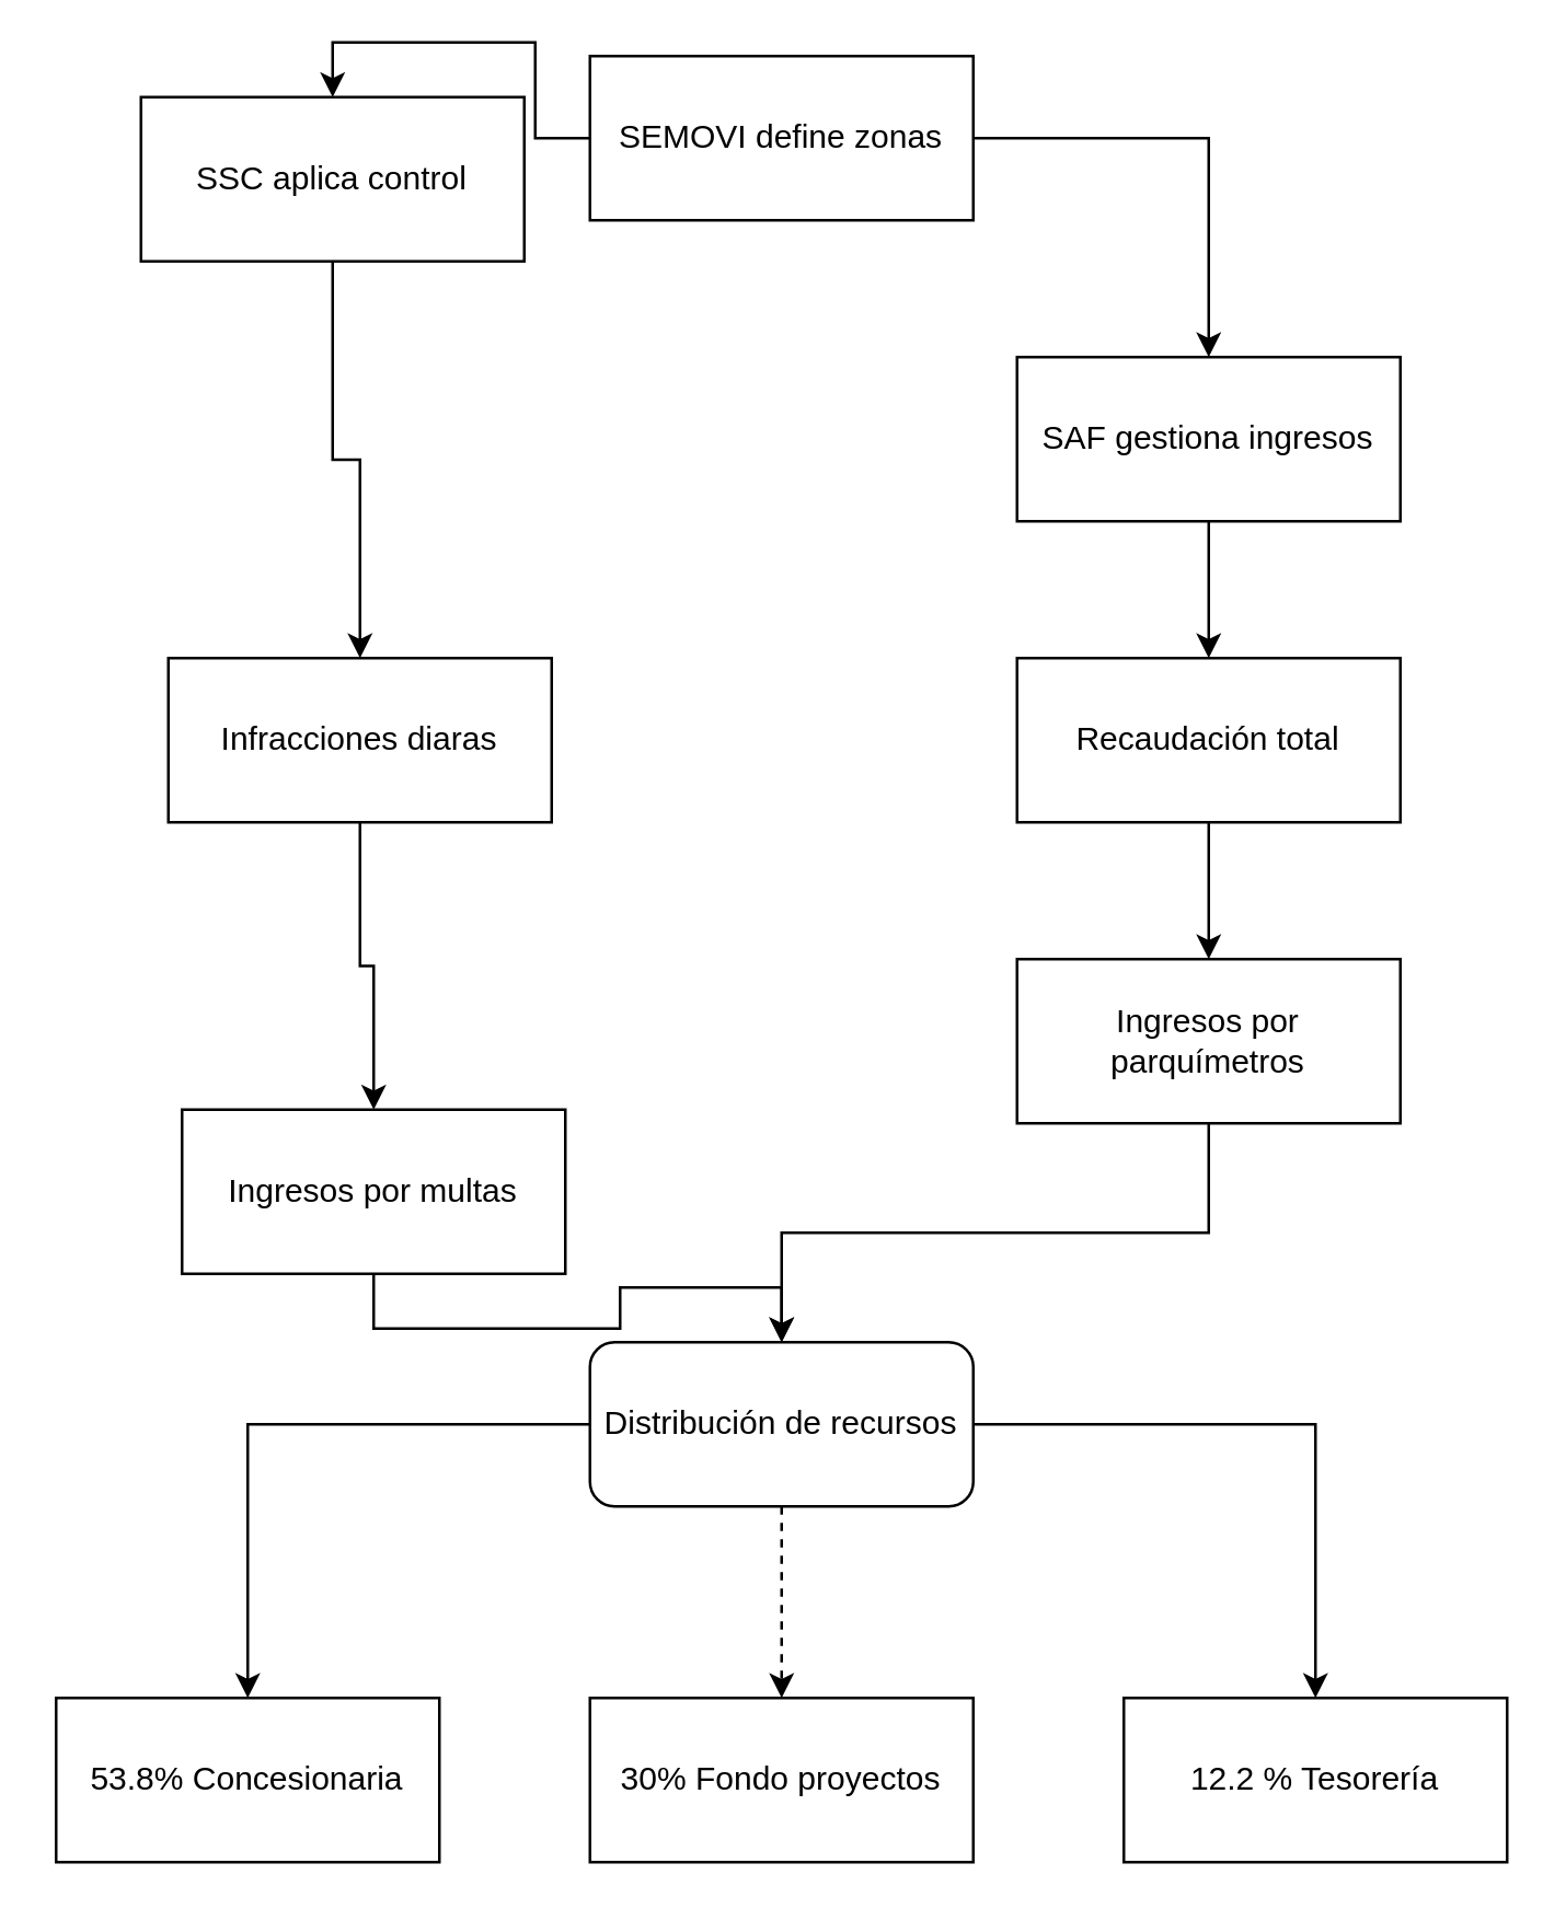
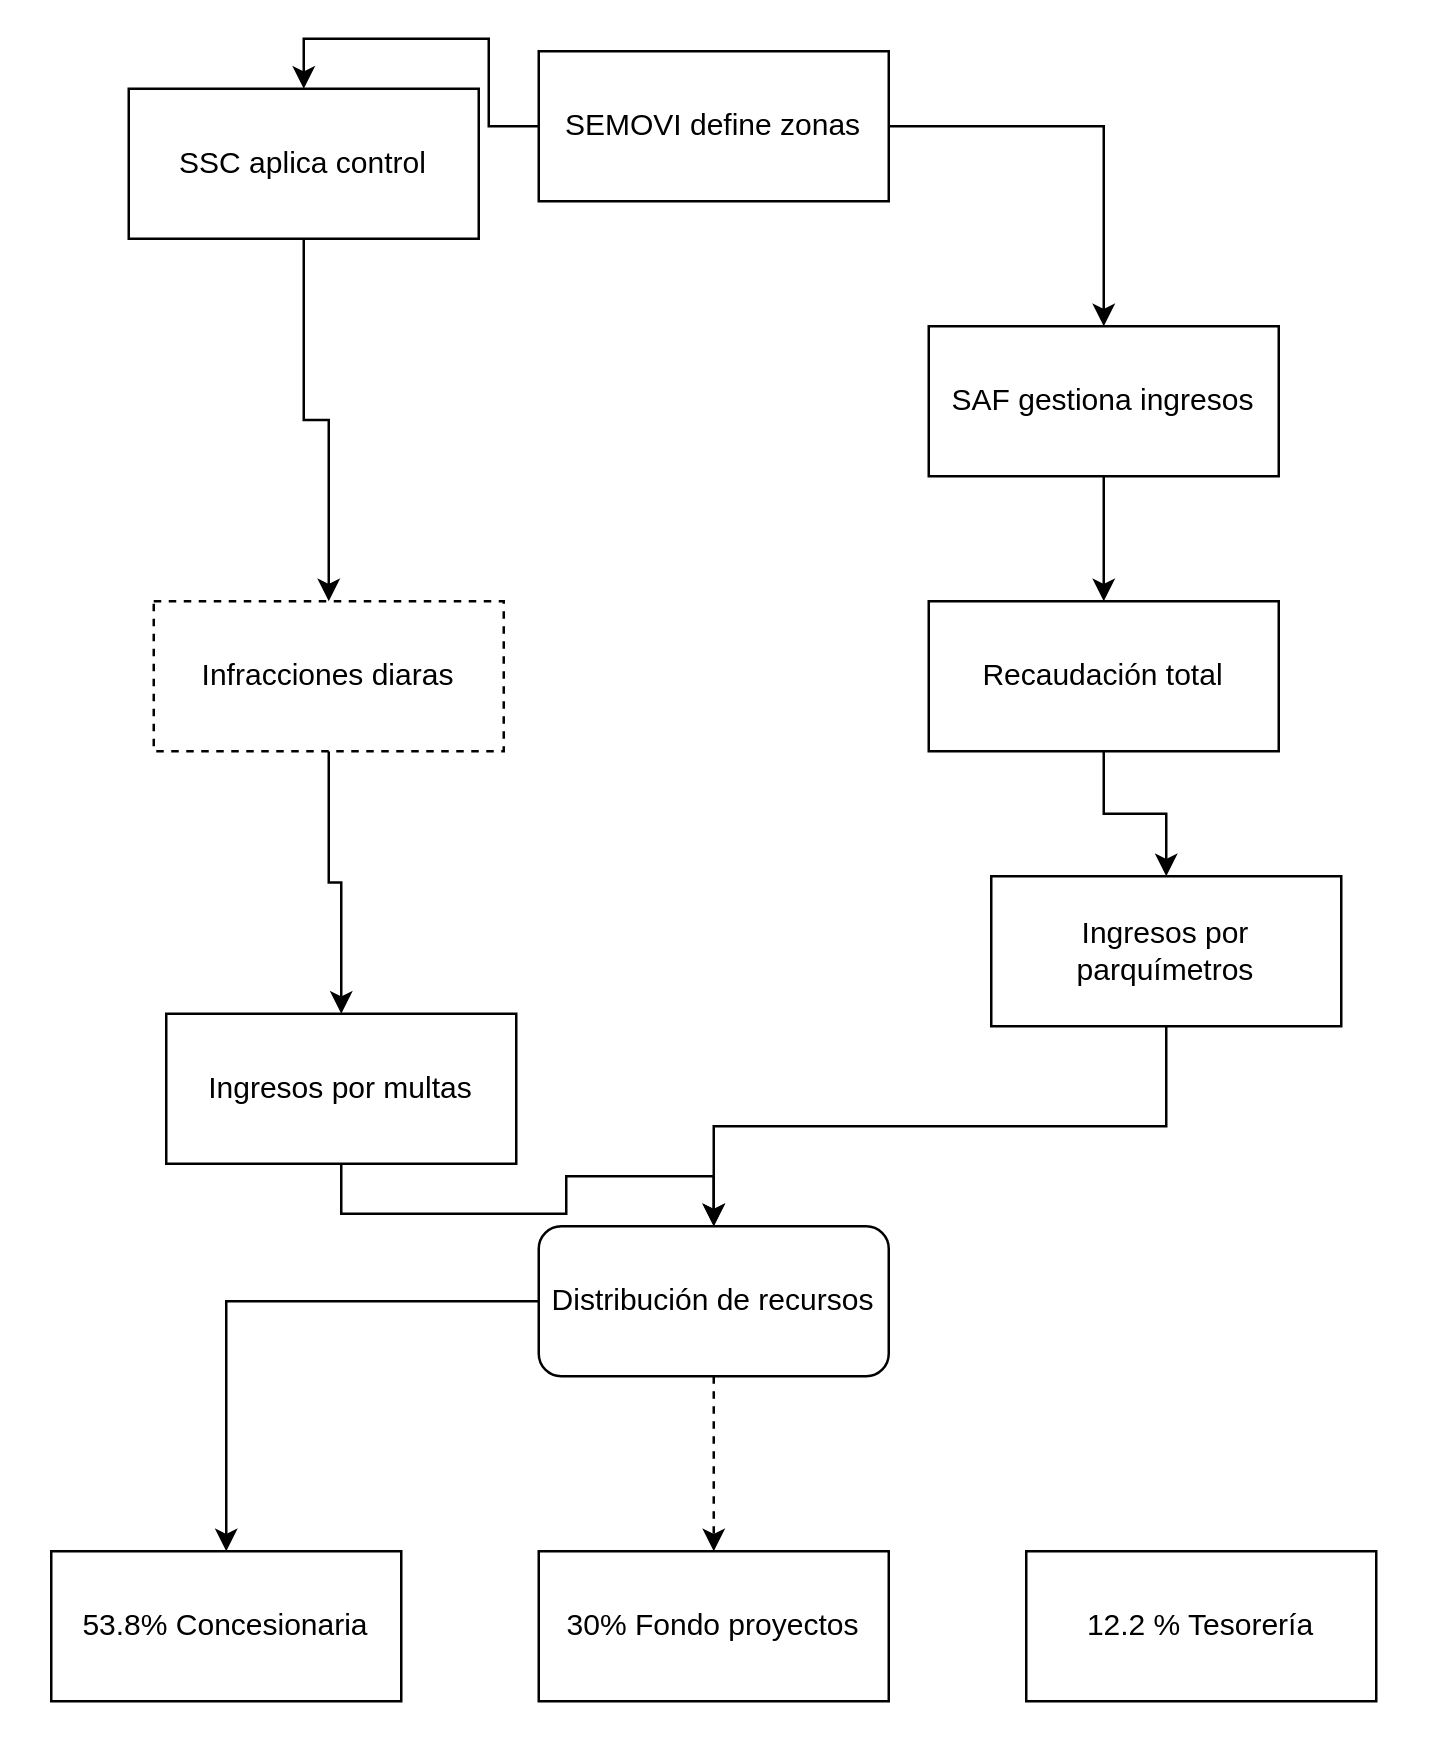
- <mxCell id="10" value="Infracciones diaras" style="rounded=0;whiteSpace=wrap;html=1;" vertex="1" parent="1"><mxGeometry x="61" y="240" width="140" height="60" as="geometry" /></mxCell>
+ <mxCell id="10" value="Infracciones diaras" style="rounded=0;whiteSpace=wrap;html=1;dashed=1;" vertex="1" parent="1"><mxGeometry x="61" y="240" width="140" height="60" as="geometry" /></mxCell>
- <mxCell id="16" value="Ingresos por parquímetros" style="rounded=0;whiteSpace=wrap;html=1;" vertex="1" parent="1"><mxGeometry x="371" y="350" width="140" height="60" as="geometry" /></mxCell>
+ <mxCell id="16" value="Ingresos por parquímetros" style="rounded=0;whiteSpace=wrap;html=1;" vertex="1" parent="1"><mxGeometry x="396" y="350" width="140" height="60" as="geometry" /></mxCell>
- <mxCell id="19" style="edgeStyle=orthogonalEdgeStyle;rounded=0;orthogonalLoop=1;jettySize=auto;html=1;exitX=1;exitY=0.5;exitDx=0;exitDy=0;entryX=0.5;entryY=0;entryDx=0;entryDy=0;" edge="1" parent="1" source="20" target="23"><mxGeometry relative="1" as="geometry" /></mxCell>
